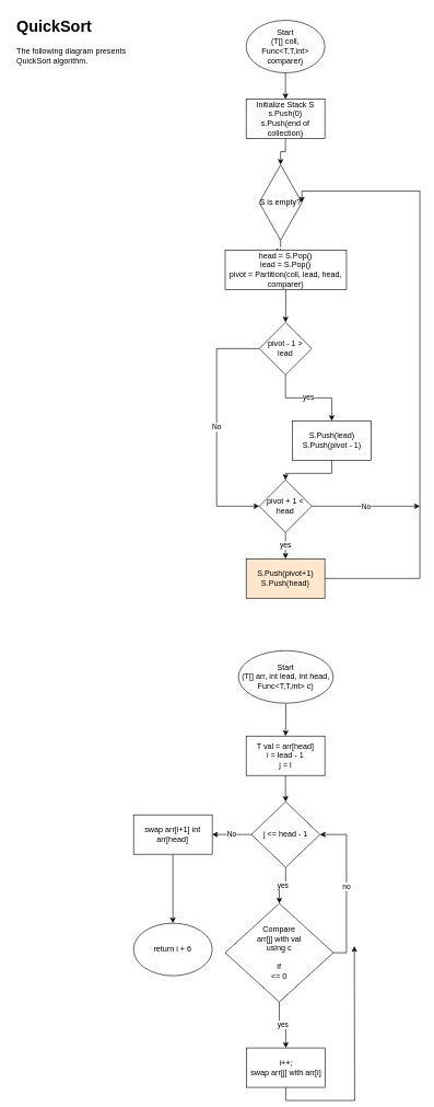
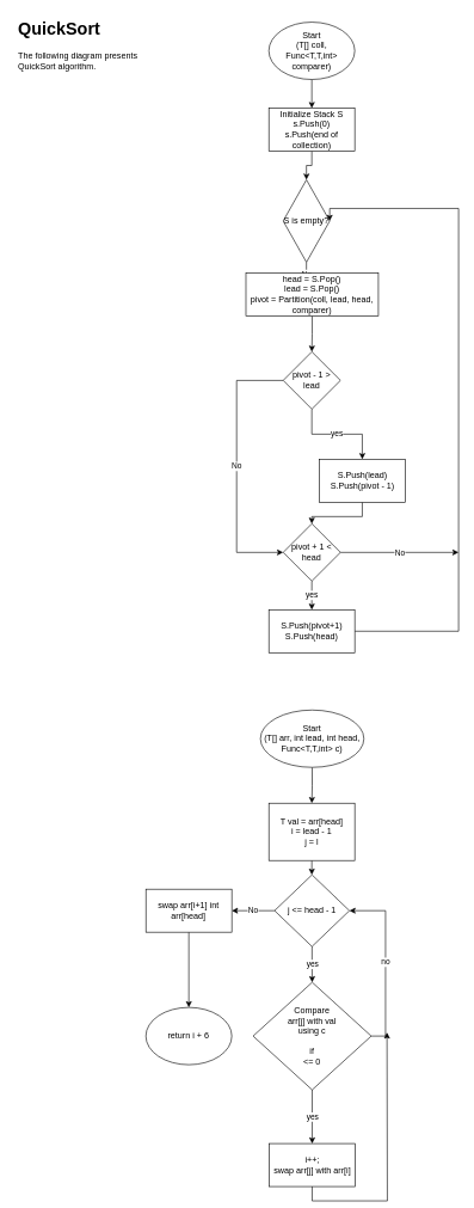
- <mxCell id="20" value="&lt;div&gt;S.Push(pivot+1)&lt;/div&gt;&lt;div&gt;S.Push(head)&lt;br&gt;&lt;/div&gt;" style="rounded=0;whiteSpace=wrap;html=1;fillColor=#ffe6cc;" vertex="1" parent="1"><mxGeometry x="375" y="850" width="120" height="60" as="geometry" /></mxCell>
+ <mxCell id="20" value="&lt;div&gt;S.Push(pivot+1)&lt;/div&gt;&lt;div&gt;S.Push(head)&lt;br&gt;&lt;/div&gt;" style="rounded=0;whiteSpace=wrap;html=1;" vertex="1" parent="1"><mxGeometry x="375" y="850" width="120" height="60" as="geometry" /></mxCell>
- <mxCell id="24" value="&lt;div&gt;T val = arr[head]&lt;/div&gt;&lt;div&gt;i = lead - 1&lt;br&gt;&lt;/div&gt;&lt;div&gt;j = l&lt;br&gt;&lt;/div&gt;" style="rounded=0;whiteSpace=wrap;html=1;" vertex="1" parent="1"><mxGeometry x="375" y="1120" width="120" height="60" as="geometry" /></mxCell>
+ <mxCell id="24" value="&lt;div&gt;T val = arr[head]&lt;/div&gt;&lt;div&gt;i = lead - 1&lt;br&gt;&lt;/div&gt;&lt;div&gt;j = l&lt;br&gt;&lt;/div&gt;" style="rounded=0;whiteSpace=wrap;html=1;" vertex="1" parent="1"><mxGeometry x="375" y="1120" width="120" height="80" as="geometry" /></mxCell>
- <mxCell id="30" value="&lt;div&gt;Compare&lt;/div&gt;&lt;div&gt;arr[j] with val&lt;/div&gt;&lt;div&gt;using c&lt;/div&gt;&lt;div&gt;&lt;br&gt;&lt;/div&gt;&lt;div&gt;if&lt;/div&gt;&lt;div&gt;&amp;lt;= 0&lt;br&gt;&lt;/div&gt;" style="rhombus;whiteSpace=wrap;html=1;" vertex="1" parent="1"><mxGeometry x="343" y="1375" width="165" height="150" as="geometry" /></mxCell>
+ <mxCell id="30" value="&lt;div&gt;Compare&lt;/div&gt;&lt;div&gt;arr[j] with val&lt;/div&gt;&lt;div&gt;using c&lt;/div&gt;&lt;div&gt;&lt;br&gt;&lt;/div&gt;&lt;div&gt;if&lt;/div&gt;&lt;div&gt;&amp;lt;= 0&lt;br&gt;&lt;/div&gt;" style="rhombus;whiteSpace=wrap;html=1;" vertex="1" parent="1"><mxGeometry x="353" y="1370" width="165" height="150" as="geometry" /></mxCell>
